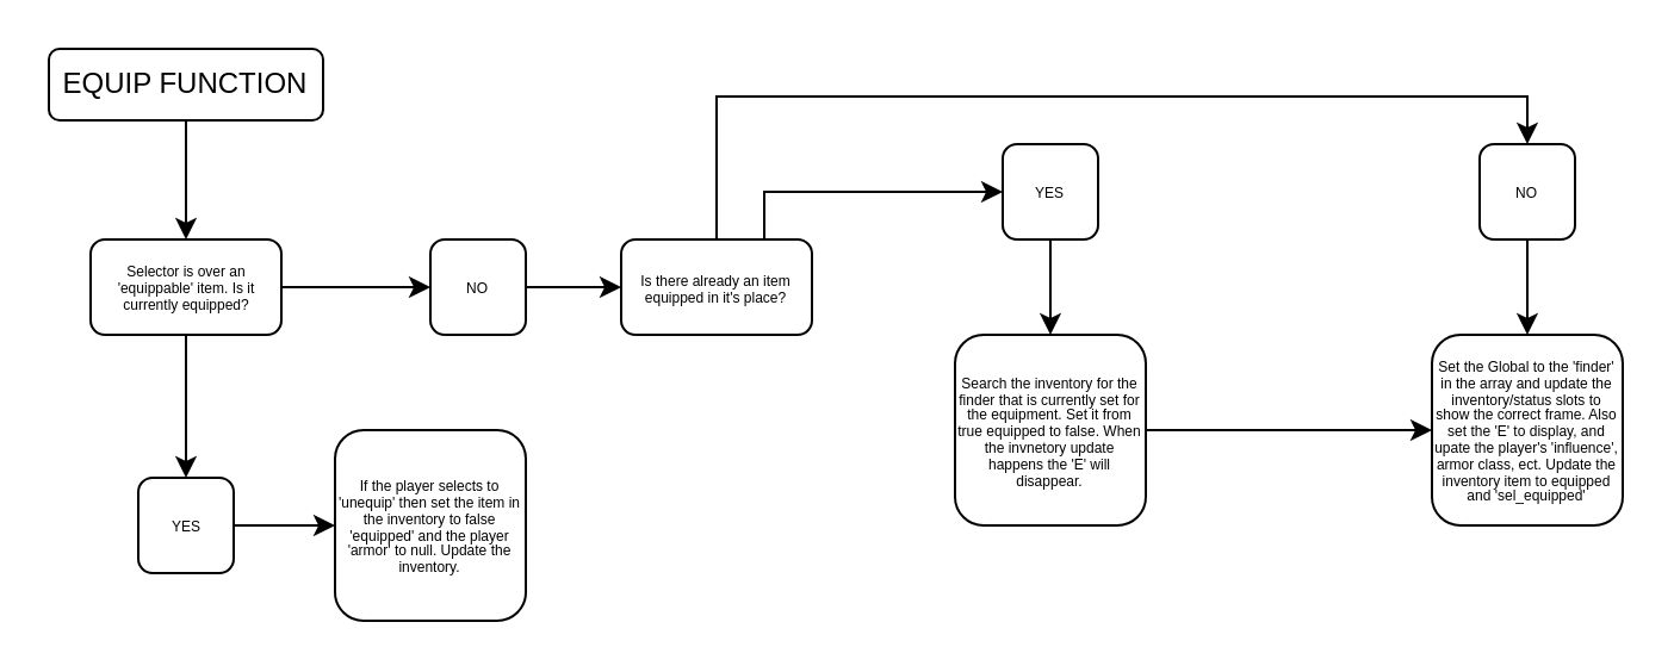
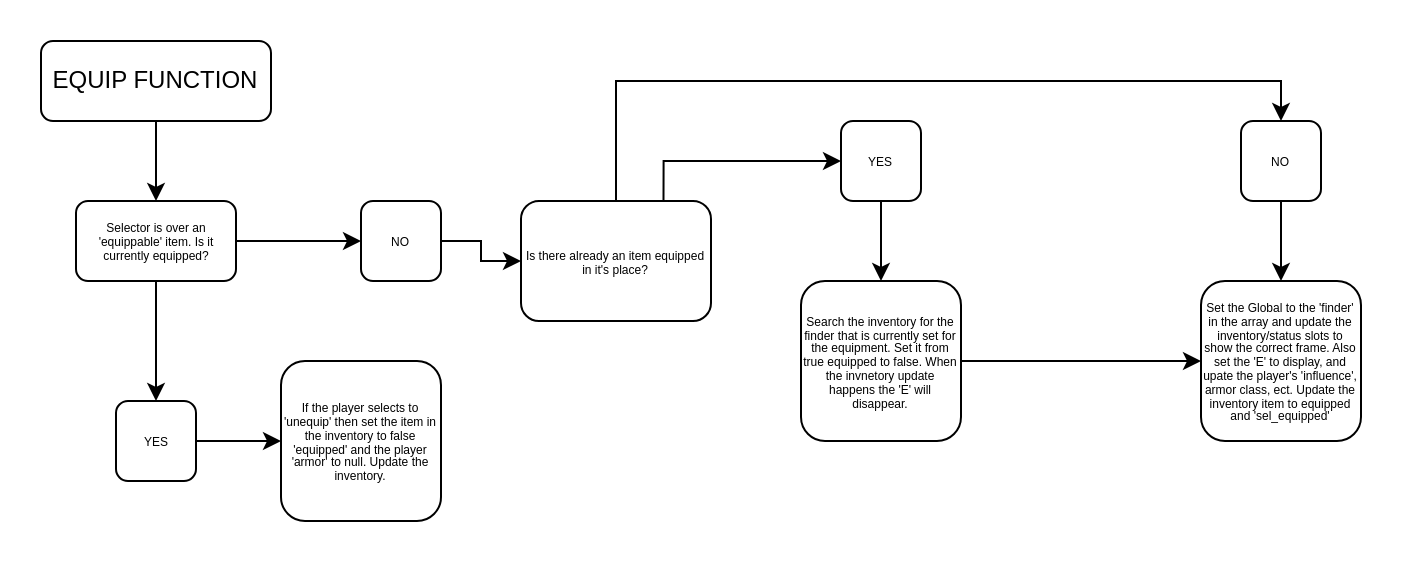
- <mxCell id="3" value="EQUIP FUNCTION" style="rounded=1;whiteSpace=wrap;html=1;" parent="1" vertex="1"><mxGeometry x="20" y="20" width="115" height="30" as="geometry" /></mxCell>
+ <mxCell id="3" value="EQUIP FUNCTION" style="rounded=1;whiteSpace=wrap;html=1;" parent="1" vertex="1"><mxGeometry x="20" y="20" width="115" height="40" as="geometry" /></mxCell>
- <mxCell id="13" value="&lt;p style=&quot;line-height: 40%;&quot;&gt;&lt;font style=&quot;font-size: 6px;&quot;&gt;Is there already an item equipped in it's place?&lt;/font&gt;&lt;/p&gt;" style="rounded=1;whiteSpace=wrap;html=1;" parent="1" vertex="1"><mxGeometry x="260" y="100" width="80" height="40" as="geometry" /></mxCell>
+ <mxCell id="13" value="&lt;p style=&quot;line-height: 40%;&quot;&gt;&lt;font style=&quot;font-size: 6px;&quot;&gt;Is there already an item equipped in it's place?&lt;/font&gt;&lt;/p&gt;" style="rounded=1;whiteSpace=wrap;html=1;" parent="1" vertex="1"><mxGeometry x="260" y="100" width="95" height="60" as="geometry" /></mxCell>
